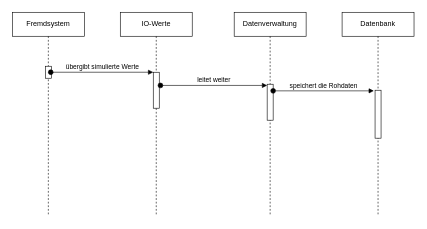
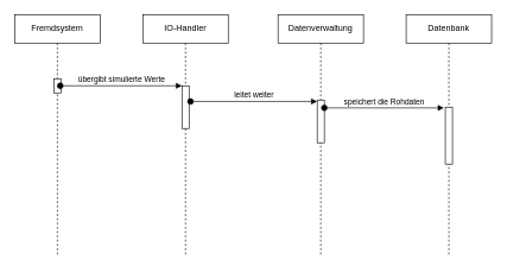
- <mxCell id="4" value="IO-Werte" style="shape=umlLifeline;perimeter=lifelinePerimeter;whiteSpace=wrap;html=1;container=1;collapsible=0;recursiveResize=0;outlineConnect=0;" vertex="1" parent="1"><mxGeometry x="200" y="20" width="120" height="340" as="geometry" /></mxCell>
+ <mxCell id="4" value="IO-Handler" style="shape=umlLifeline;perimeter=lifelinePerimeter;whiteSpace=wrap;html=1;container=1;collapsible=0;recursiveResize=0;outlineConnect=0;" vertex="1" parent="1"><mxGeometry x="200" y="20" width="120" height="340" as="geometry" /></mxCell>
